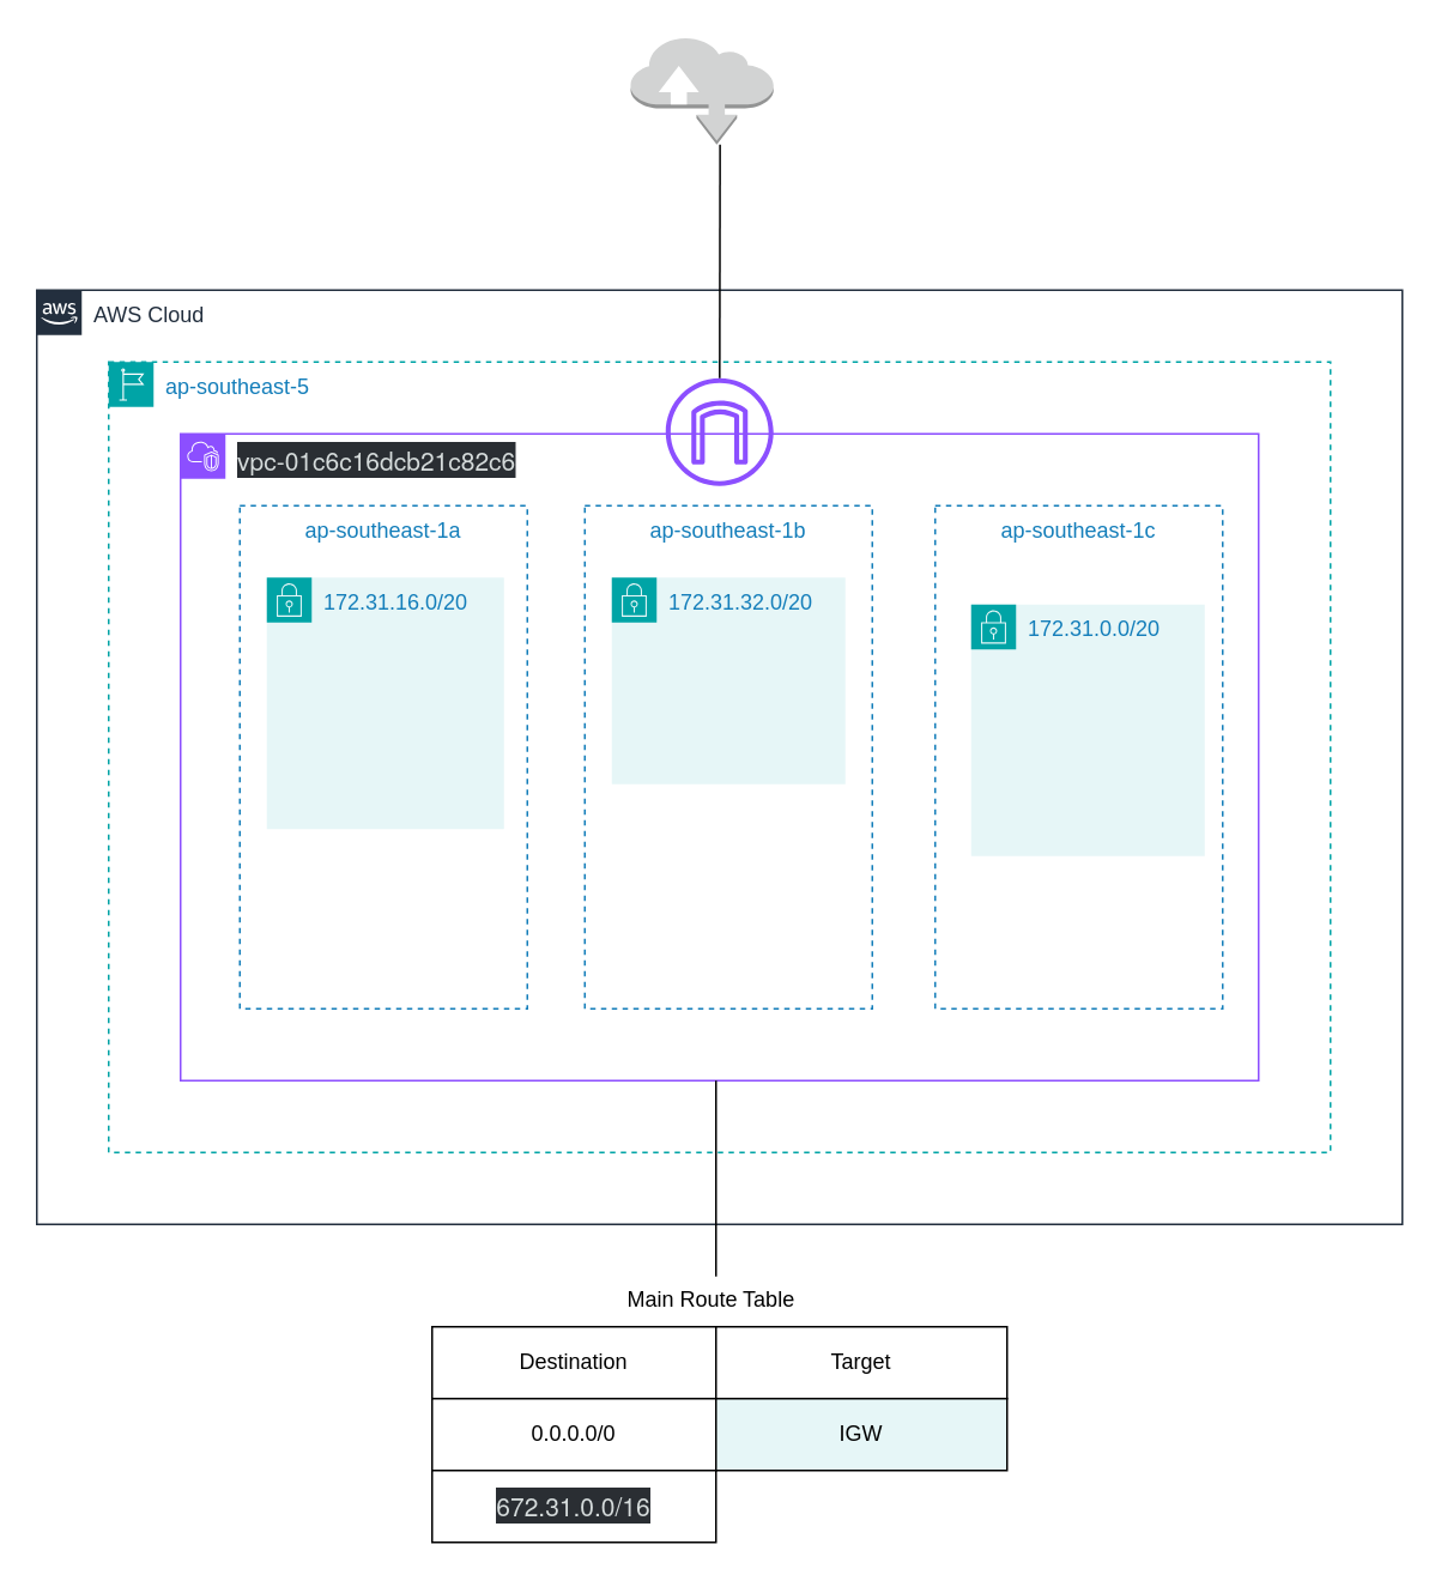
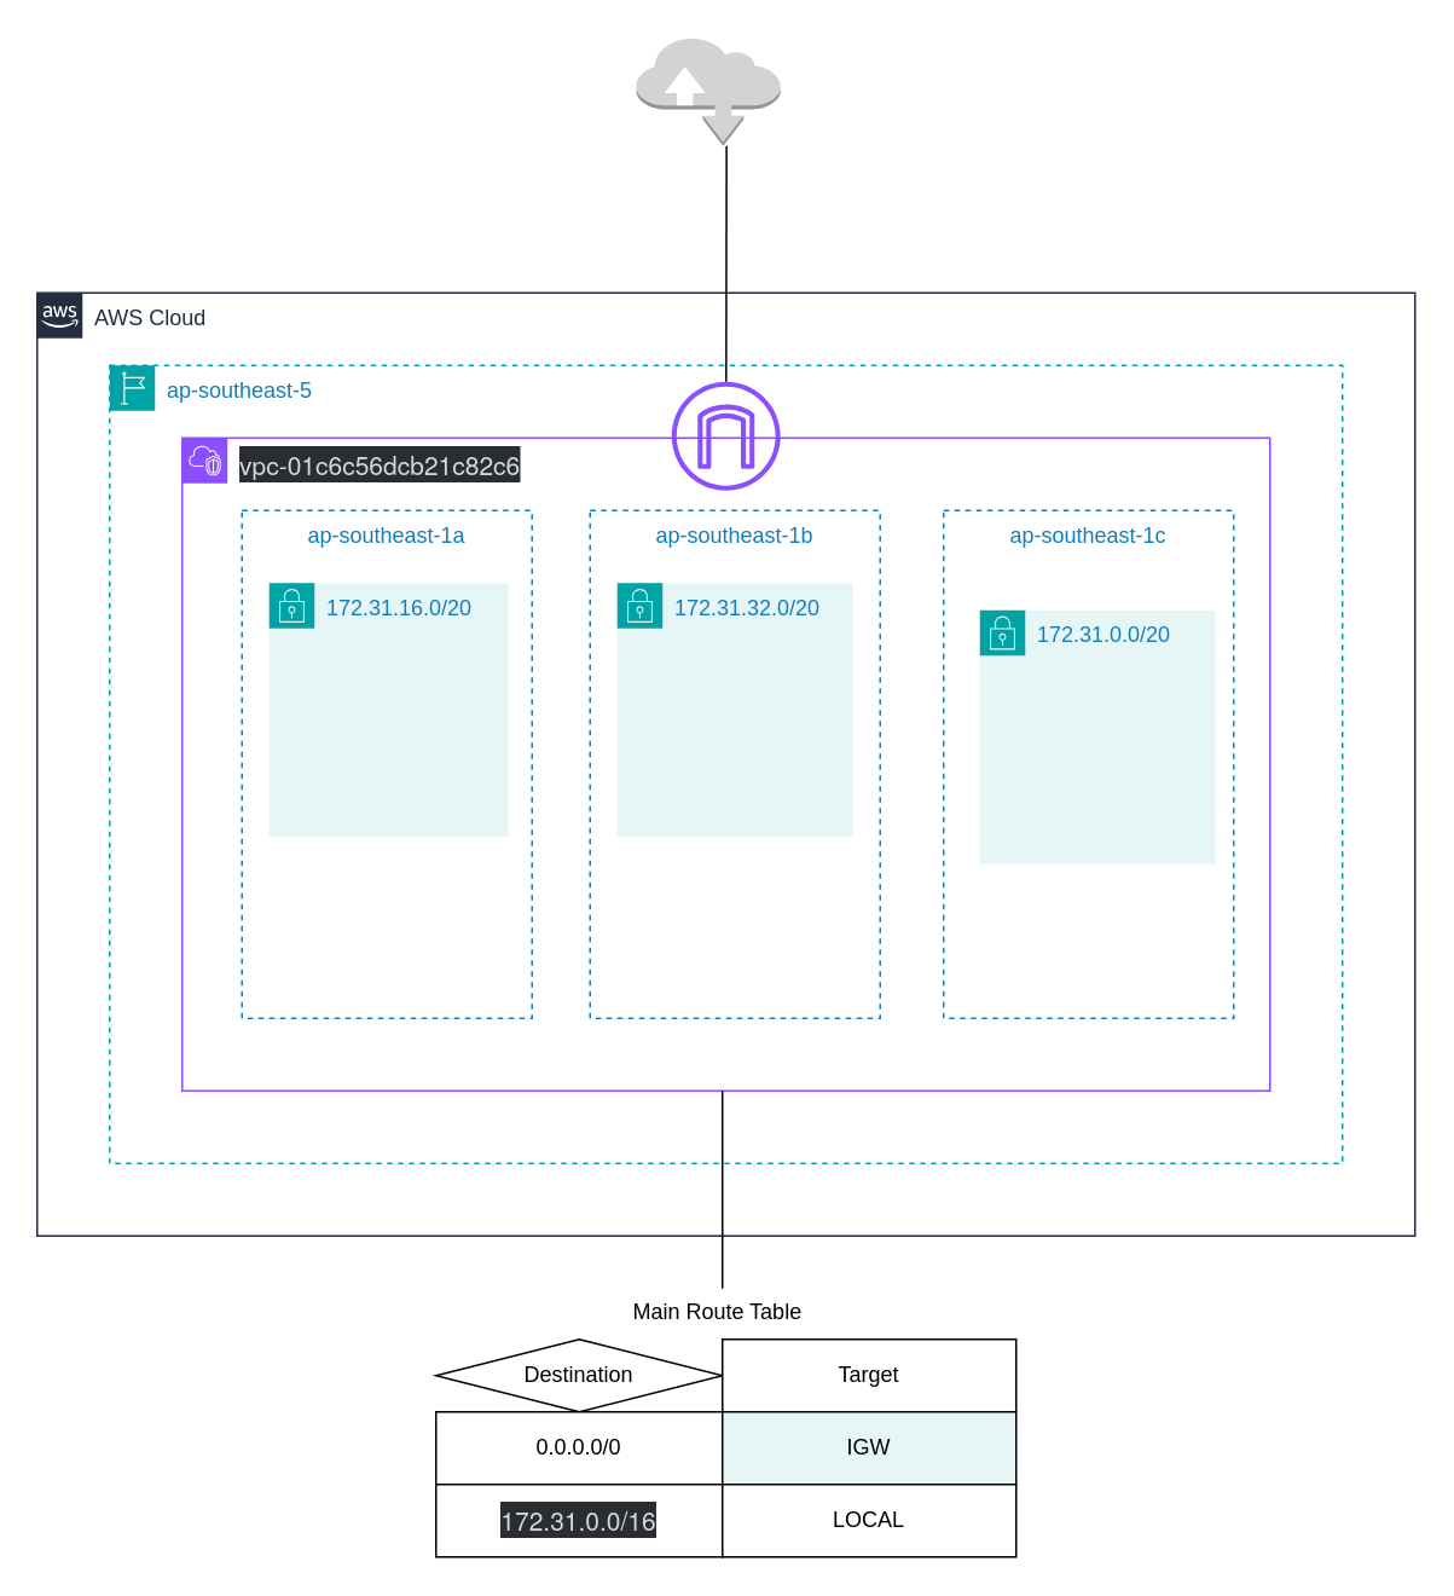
- <mxCell id="4" value="&lt;span style=&quot;color: rgb(213, 219, 219); font-family: &amp;quot;Amazon Ember&amp;quot;, &amp;quot;Helvetica Neue&amp;quot;, Roboto, Arial, sans-serif; font-size: 14px; background-color: rgb(42, 46, 51);&quot;&gt;vpc-01c6c16dcb21c82c6&lt;/span&gt;" style="points=[[0,0],[0.25,0],[0.5,0],[0.75,0],[1,0],[1,0.25],[1,0.5],[1,0.75],[1,1],[0.75,1],[0.5,1],[0.25,1],[0,1],[0,0.75],[0,0.5],[0,0.25]];outlineConnect=0;gradientColor=none;html=1;whiteSpace=wrap;fontSize=12;fontStyle=0;container=1;pointerEvents=0;collapsible=0;recursiveResize=0;shape=mxgraph.aws4.group;grIcon=mxgraph.aws4.group_vpc2;strokeColor=#8C4FFF;fillColor=none;verticalAlign=top;align=left;spacingLeft=30;fontColor=#AAB7B8;dashed=0;" parent="1" vertex="1"><mxGeometry x="100" y="241" width="600" height="360" as="geometry" /></mxCell>
+ <mxCell id="4" value="&lt;span style=&quot;color: rgb(213, 219, 219); font-family: &amp;quot;Amazon Ember&amp;quot;, &amp;quot;Helvetica Neue&amp;quot;, Roboto, Arial, sans-serif; font-size: 14px; background-color: rgb(42, 46, 51);&quot;&gt;vpc-01c6c56dcb21c82c6&lt;/span&gt;" style="points=[[0,0],[0.25,0],[0.5,0],[0.75,0],[1,0],[1,0.25],[1,0.5],[1,0.75],[1,1],[0.75,1],[0.5,1],[0.25,1],[0,1],[0,0.75],[0,0.5],[0,0.25]];outlineConnect=0;gradientColor=none;html=1;whiteSpace=wrap;fontSize=12;fontStyle=0;container=1;pointerEvents=0;collapsible=0;recursiveResize=0;shape=mxgraph.aws4.group;grIcon=mxgraph.aws4.group_vpc2;strokeColor=#8C4FFF;fillColor=none;verticalAlign=top;align=left;spacingLeft=30;fontColor=#AAB7B8;dashed=0;" parent="1" vertex="1"><mxGeometry x="100" y="241" width="600" height="360" as="geometry" /></mxCell>
- <mxCell id="9" value="172.31.32.0/20" style="points=[[0,0],[0.25,0],[0.5,0],[0.75,0],[1,0],[1,0.25],[1,0.5],[1,0.75],[1,1],[0.75,1],[0.5,1],[0.25,1],[0,1],[0,0.75],[0,0.5],[0,0.25]];outlineConnect=0;gradientColor=none;html=1;whiteSpace=wrap;fontSize=12;fontStyle=0;container=1;pointerEvents=0;collapsible=0;recursiveResize=0;shape=mxgraph.aws4.group;grIcon=mxgraph.aws4.group_security_group;grStroke=0;strokeColor=#00A4A6;fillColor=#E6F6F7;verticalAlign=top;align=left;spacingLeft=30;fontColor=#147EBA;dashed=0;" parent="4" vertex="1"><mxGeometry x="240" y="80" width="130" height="115" as="geometry" /></mxCell>
+ <mxCell id="9" value="172.31.32.0/20" style="points=[[0,0],[0.25,0],[0.5,0],[0.75,0],[1,0],[1,0.25],[1,0.5],[1,0.75],[1,1],[0.75,1],[0.5,1],[0.25,1],[0,1],[0,0.75],[0,0.5],[0,0.25]];outlineConnect=0;gradientColor=none;html=1;whiteSpace=wrap;fontSize=12;fontStyle=0;container=1;pointerEvents=0;collapsible=0;recursiveResize=0;shape=mxgraph.aws4.group;grIcon=mxgraph.aws4.group_security_group;grStroke=0;strokeColor=#00A4A6;fillColor=#E6F6F7;verticalAlign=top;align=left;spacingLeft=30;fontColor=#147EBA;dashed=0;" parent="4" vertex="1"><mxGeometry x="240" y="80" width="130" height="140" as="geometry" /></mxCell>
- <mxCell id="12" value="Destination" style="rounded=0;whiteSpace=wrap;html=1;" parent="1" vertex="1"><mxGeometry x="240" y="738" width="158" height="40" as="geometry" /></mxCell>
+ <mxCell id="12" value="Destination" style="rhombus;whiteSpace=wrap;html=1;" parent="1" vertex="1"><mxGeometry x="240" y="738" width="158" height="40" as="geometry" /></mxCell>
- <mxCell id="16" value="&lt;span style=&quot;color: rgb(213, 219, 219); font-family: &amp;quot;Amazon Ember&amp;quot;, &amp;quot;Helvetica Neue&amp;quot;, Roboto, Arial, sans-serif; font-size: 14px; font-style: normal; font-variant-ligatures: normal; font-variant-caps: normal; font-weight: 400; letter-spacing: normal; orphans: 2; text-align: start; text-indent: 0px; text-transform: none; widows: 2; word-spacing: 0px; -webkit-text-stroke-width: 0px; white-space: nowrap; background-color: rgb(42, 46, 51); text-decoration-thickness: initial; text-decoration-style: initial; text-decoration-color: initial; display: inline !important; float: none;&quot;&gt;672.31.0.0/16&lt;/span&gt;" style="rounded=0;whiteSpace=wrap;html=1;" parent="1" vertex="1"><mxGeometry x="240" y="818" width="158" height="40" as="geometry" /></mxCell>
+ <mxCell id="16" value="&lt;span style=&quot;color: rgb(213, 219, 219); font-family: &amp;quot;Amazon Ember&amp;quot;, &amp;quot;Helvetica Neue&amp;quot;, Roboto, Arial, sans-serif; font-size: 14px; font-style: normal; font-variant-ligatures: normal; font-variant-caps: normal; font-weight: 400; letter-spacing: normal; orphans: 2; text-align: start; text-indent: 0px; text-transform: none; widows: 2; word-spacing: 0px; -webkit-text-stroke-width: 0px; white-space: nowrap; background-color: rgb(42, 46, 51); text-decoration-thickness: initial; text-decoration-style: initial; text-decoration-color: initial; display: inline !important; float: none;&quot;&gt;172.31.0.0/16&lt;/span&gt;" style="rounded=0;whiteSpace=wrap;html=1;" parent="1" vertex="1"><mxGeometry x="240" y="818" width="158" height="40" as="geometry" /></mxCell>
+ <mxCell id="17" value="LOCAL" style="rounded=0;whiteSpace=wrap;html=1;" parent="1" vertex="1"><mxGeometry x="398" y="818" width="162" height="40" as="geometry" /></mxCell>
